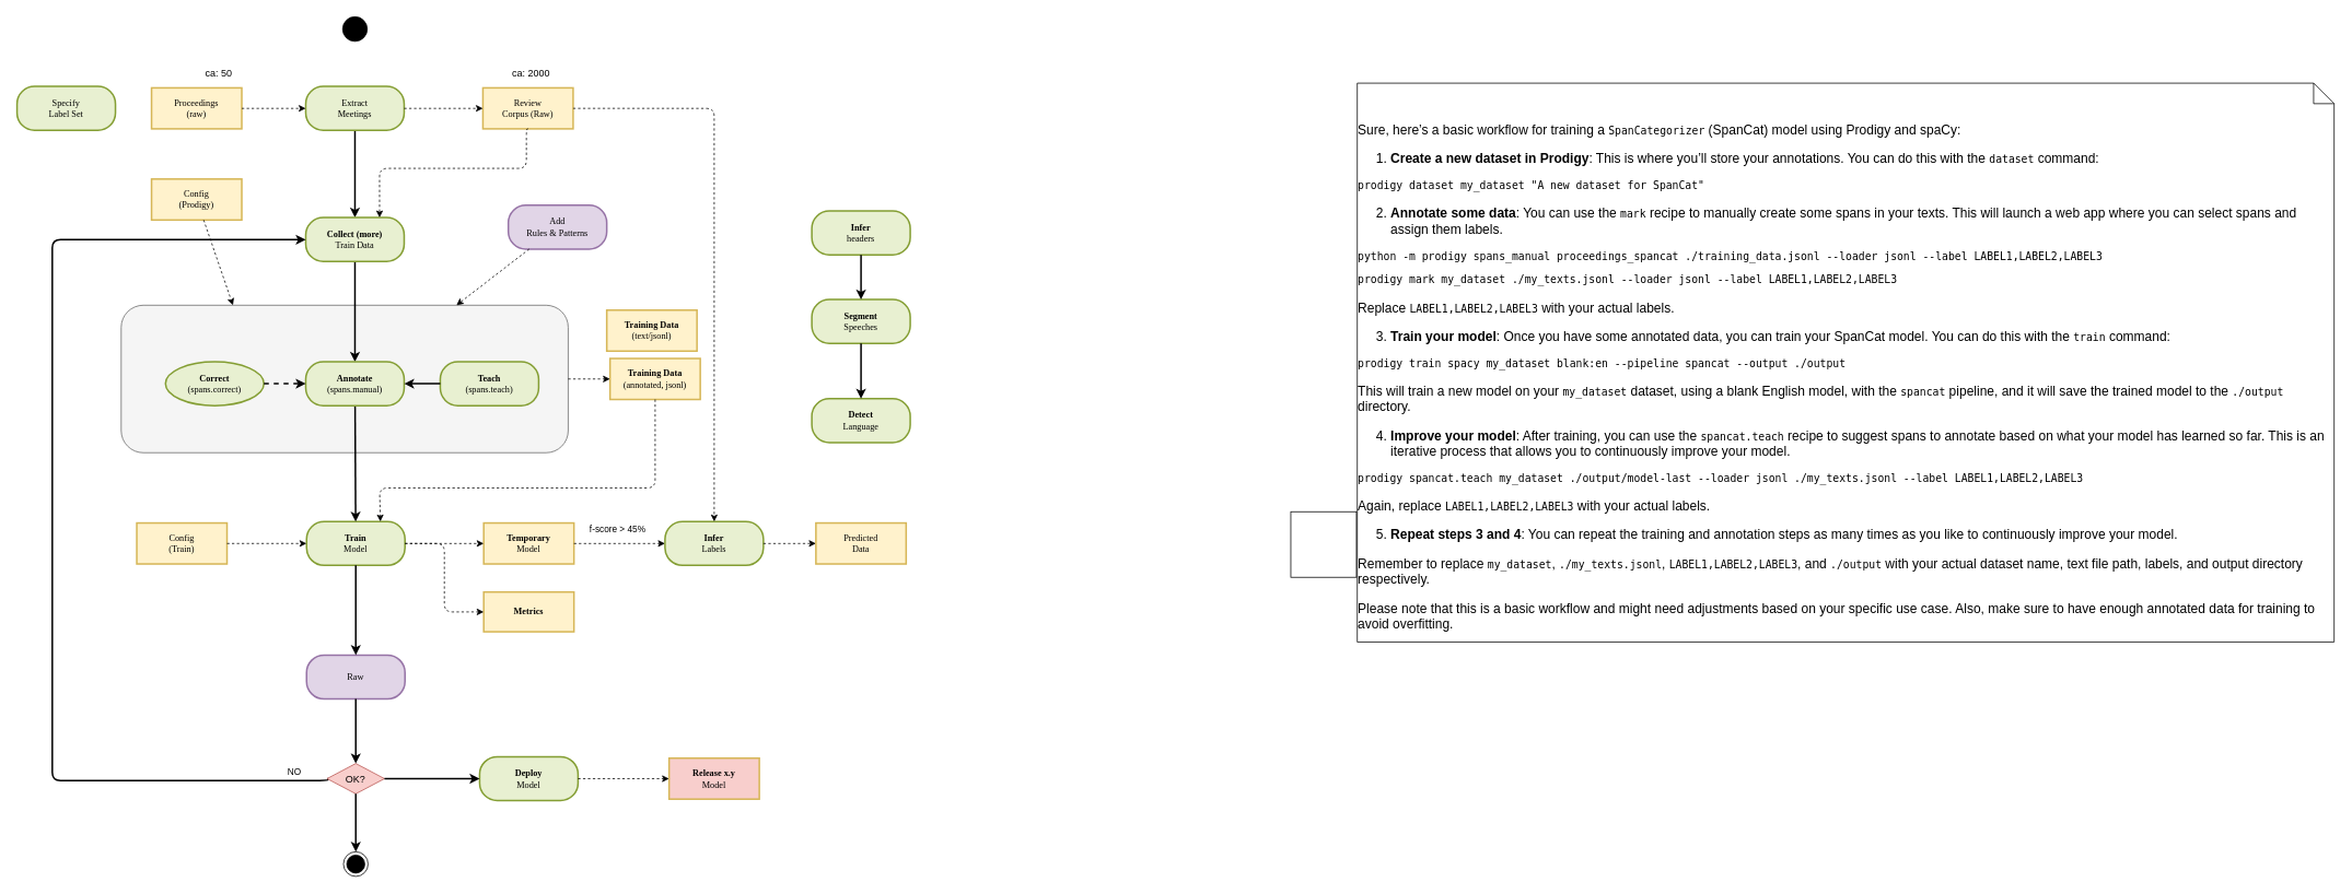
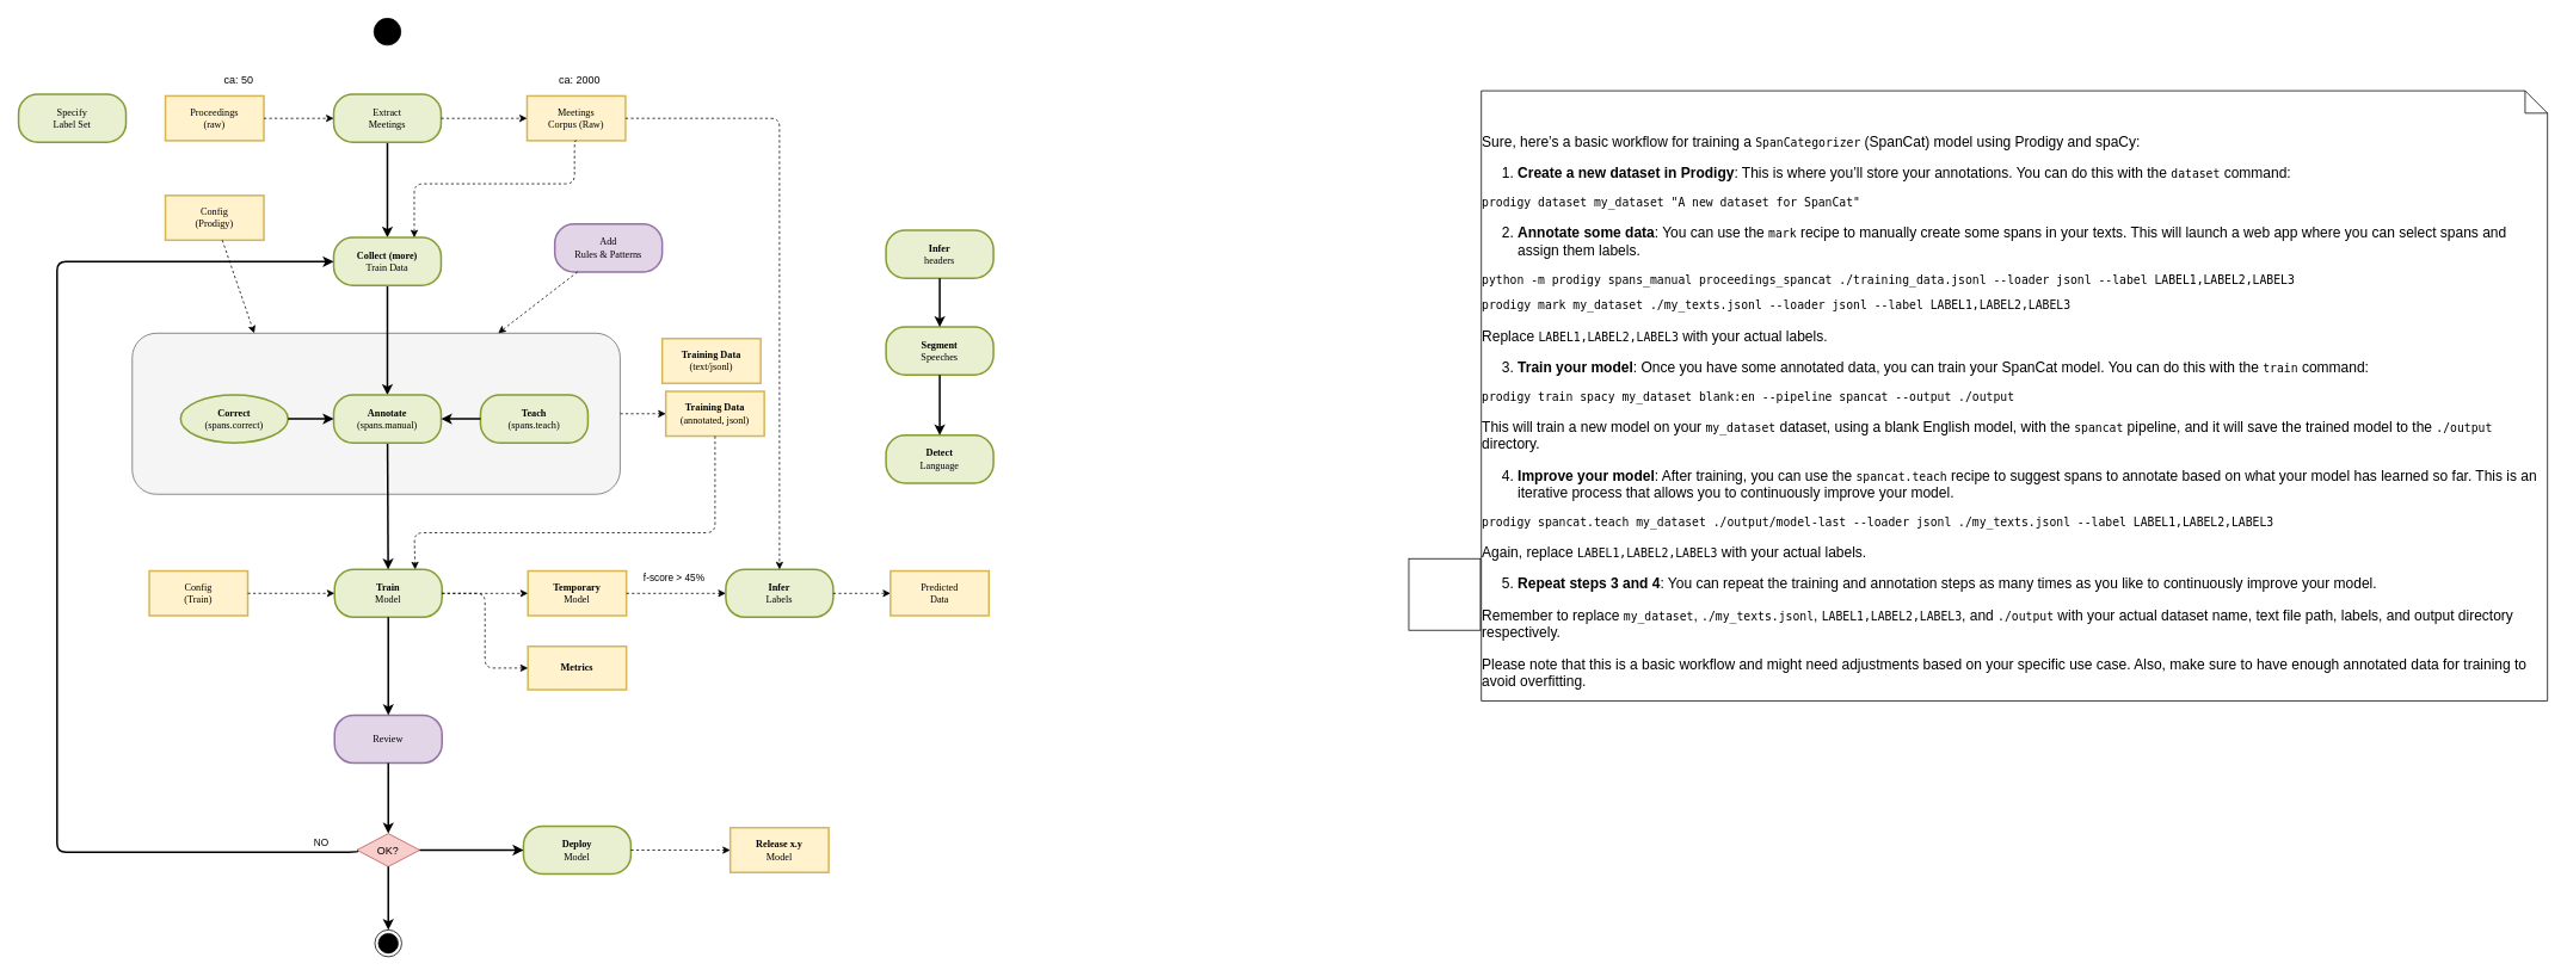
- <mxCell id="6" value="Review&lt;br&gt;Corpus (Raw)" style="html=1;whiteSpace=wrap;fillColor=#fff2cc;strokeColor=#d6b656;fontFamily=Tahoma;fontSize=11;strokeWidth=2;" parent="1" vertex="1"><mxGeometry x="588" y="106.75" width="110" height="50" as="geometry" /></mxCell>
+ <mxCell id="6" value="Meetings&lt;br&gt;Corpus (Raw)" style="html=1;whiteSpace=wrap;fillColor=#fff2cc;strokeColor=#d6b656;fontFamily=Tahoma;fontSize=11;strokeWidth=2;" parent="1" vertex="1"><mxGeometry x="588" y="106.75" width="110" height="50" as="geometry" /></mxCell>
- <mxCell id="60" style="edgeStyle=orthogonalEdgeStyle;rounded=0;orthogonalLoop=1;jettySize=auto;html=1;strokeWidth=2;dashed=1;" edge="1" parent="1" source="57" target="18"><mxGeometry relative="1" as="geometry"><mxPoint x="442" y="169" as="sourcePoint" /><mxPoint x="442" y="473" as="targetPoint" /></mxGeometry></mxCell>
+ <mxCell id="60" style="edgeStyle=orthogonalEdgeStyle;rounded=0;orthogonalLoop=1;jettySize=auto;html=1;strokeWidth=2;" edge="1" parent="1" source="57" target="18"><mxGeometry relative="1" as="geometry"><mxPoint x="442" y="169" as="sourcePoint" /><mxPoint x="442" y="473" as="targetPoint" /></mxGeometry></mxCell>
- <mxCell id="24" value="Raw" style="rounded=1;whiteSpace=wrap;html=1;arcSize=40;fillColor=#e1d5e7;strokeColor=#9673a6;fontFamily=Tahoma;fontStyle=0;fontSize=11;strokeWidth=2;" parent="1" vertex="1"><mxGeometry x="373" y="799" width="120" height="53.5" as="geometry" /></mxCell>
+ <mxCell id="24" value="Review" style="rounded=1;whiteSpace=wrap;html=1;arcSize=40;fillColor=#e1d5e7;strokeColor=#9673a6;fontFamily=Tahoma;fontStyle=0;fontSize=11;strokeWidth=2;" parent="1" vertex="1"><mxGeometry x="373" y="799" width="120" height="53.5" as="geometry" /></mxCell>
- <mxCell id="52" value="&lt;b&gt;Release x.y&lt;/b&gt;&lt;br&gt;Model" style="html=1;whiteSpace=wrap;fillColor=#f8cecc;strokeColor=#d6b656;fontFamily=Tahoma;fontSize=11;strokeWidth=2;" vertex="1" parent="1"><mxGeometry x="815" y="924.75" width="110" height="50" as="geometry" /></mxCell>
+ <mxCell id="52" value="&lt;b&gt;Release x.y&lt;/b&gt;&lt;br&gt;Model" style="html=1;whiteSpace=wrap;fillColor=#fff2cc;strokeColor=#d6b656;fontFamily=Tahoma;fontSize=11;strokeWidth=2;" vertex="1" parent="1"><mxGeometry x="815" y="924.75" width="110" height="50" as="geometry" /></mxCell>
